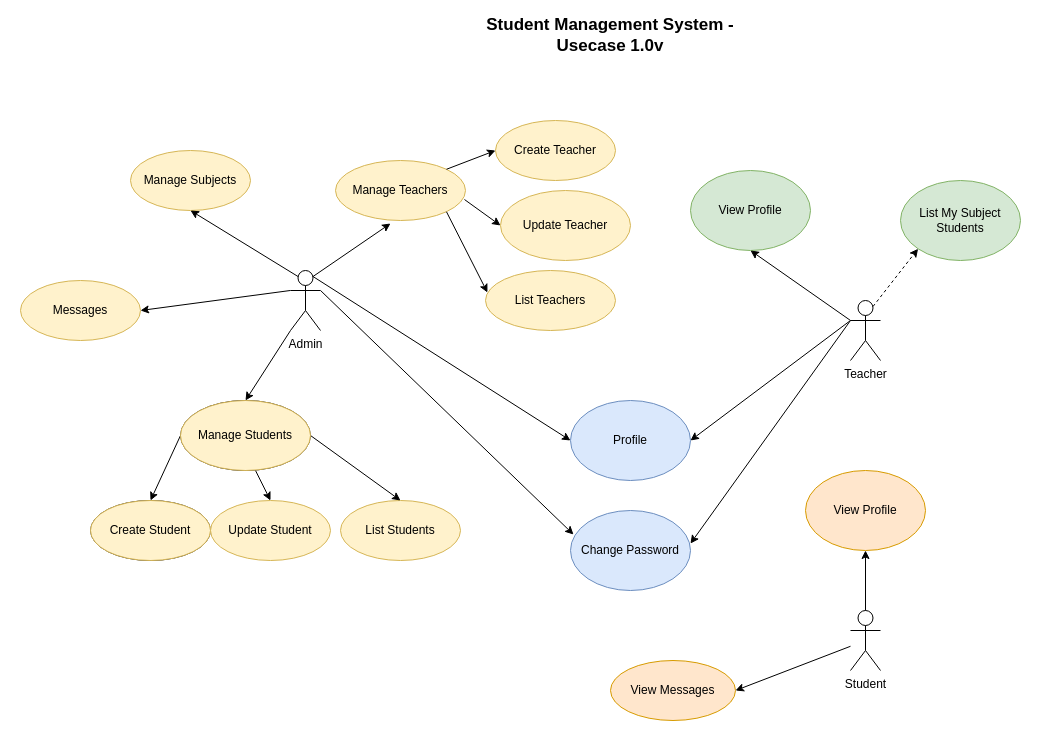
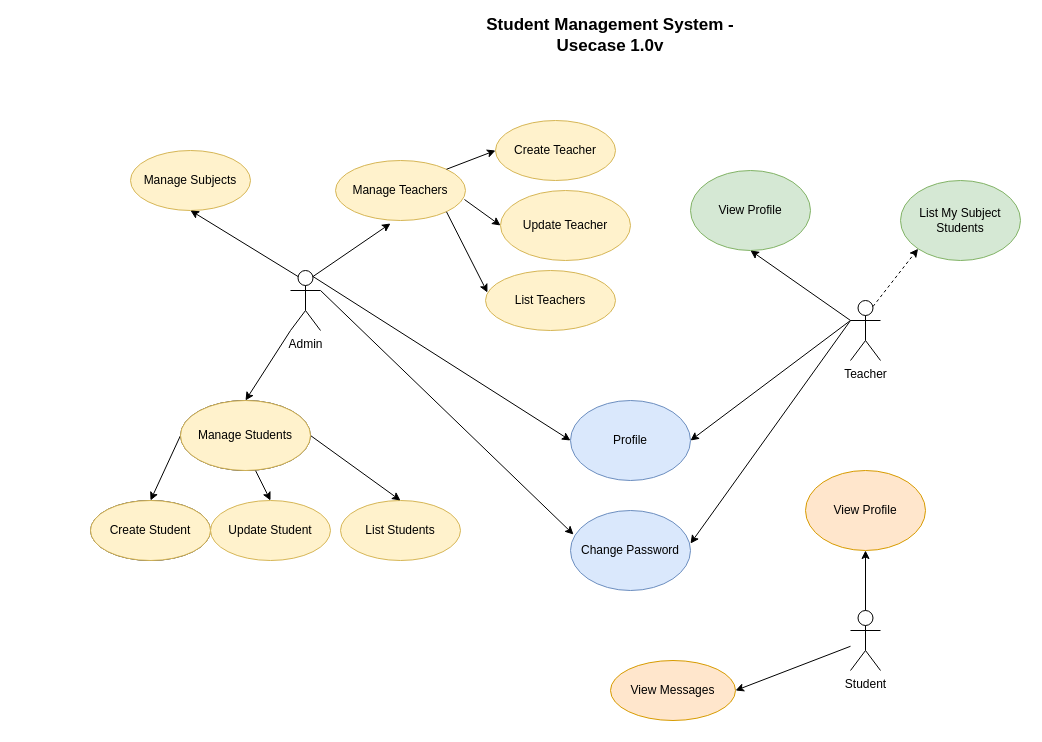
- <mxCell id="36" value="" style="endArrow=classic;html=1;rounded=0;fontSize=12;entryX=1;entryY=0.5;entryDx=0;entryDy=0;exitX=0;exitY=0.333;exitDx=0;exitDy=0;exitPerimeter=0;" edge="1" parent="1" source="2" target="35"><mxGeometry width="50" height="50" relative="1" as="geometry"><mxPoint x="170" y="360" as="sourcePoint" /><mxPoint x="220" y="310" as="targetPoint" /></mxGeometry></mxCell>
- <mxCell id="35" value="Messages" style="ellipse;whiteSpace=wrap;html=1;fontSize=12;fillColor=#fff2cc;strokeColor=#d6b656;" vertex="1" parent="1"><mxGeometry x="20" y="280" width="120" height="60" as="geometry" /></mxCell>
